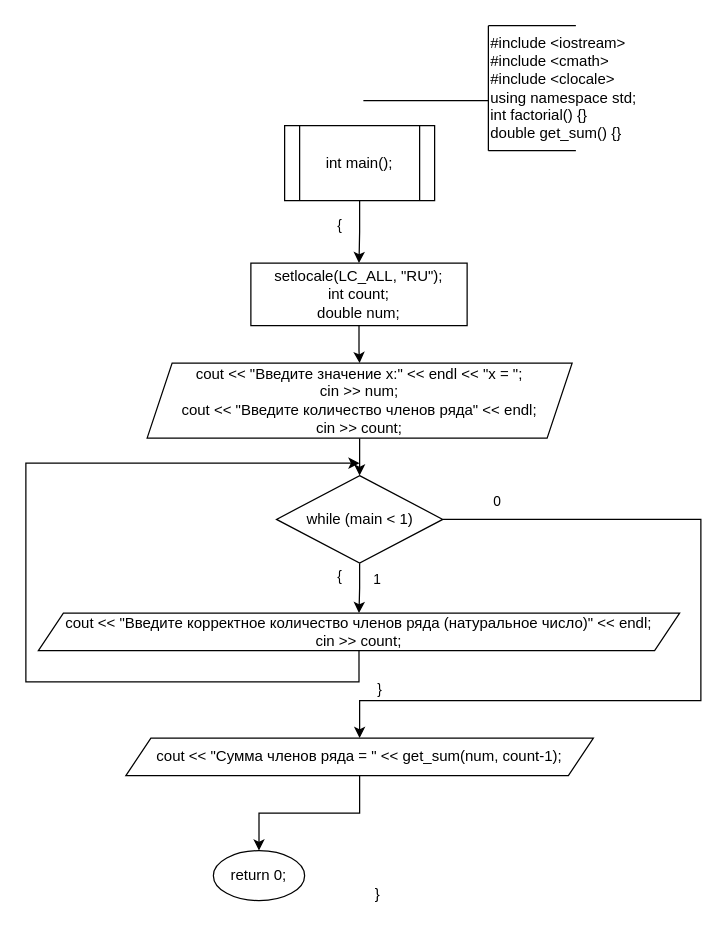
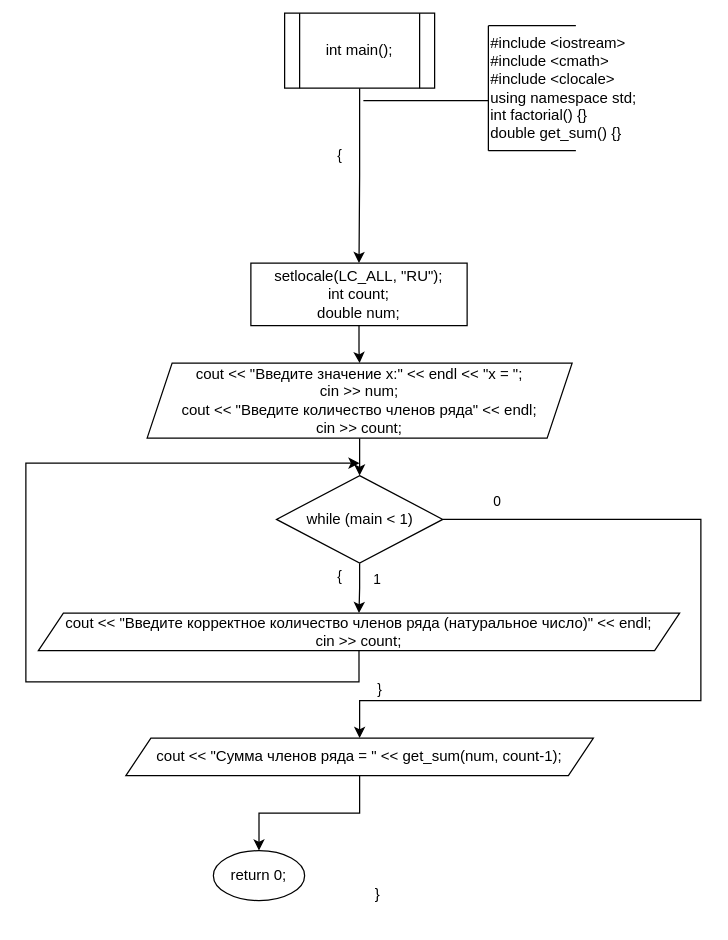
- <mxCell id="20" value="int main();" style="shape=process;whiteSpace=wrap;html=1;backgroundOutline=1;" vertex="1" parent="1"><mxGeometry x="227" y="100" width="120" height="60" as="geometry" /></mxCell>
+ <mxCell id="20" value="int main();" style="shape=process;whiteSpace=wrap;html=1;backgroundOutline=1;" vertex="1" parent="1"><mxGeometry x="227" y="10" width="120" height="60" as="geometry" /></mxCell>
